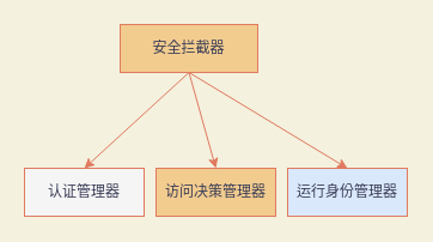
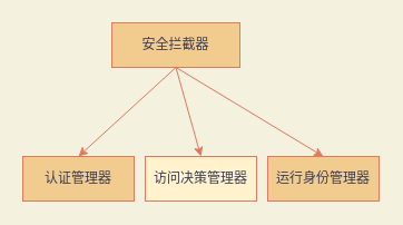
- <mxCell id="6" value="认证管理器" style="rounded=0;whiteSpace=wrap;html=1;fillColor=#f5f5f5;strokeColor=#E07A5F;fontColor=#393C56;" vertex="1" parent="1"><mxGeometry x="20" y="140" width="100" height="40" as="geometry" /></mxCell>
+ <mxCell id="6" value="认证管理器" style="rounded=0;whiteSpace=wrap;html=1;fillColor=#F2CC8F;strokeColor=#E07A5F;fontColor=#393C56;" vertex="1" parent="1"><mxGeometry x="20" y="140" width="100" height="40" as="geometry" /></mxCell>
- <mxCell id="7" value="访问决策管理器" style="rounded=0;whiteSpace=wrap;html=1;fillColor=#F2CC8F;strokeColor=#E07A5F;fontColor=#393C56;" vertex="1" parent="1"><mxGeometry x="130" y="140" width="100" height="40" as="geometry" /></mxCell>
+ <mxCell id="7" value="访问决策管理器" style="rounded=0;whiteSpace=wrap;html=1;fillColor=#fff2cc;strokeColor=#E07A5F;fontColor=#393C56;" vertex="1" parent="1"><mxGeometry x="130" y="140" width="100" height="40" as="geometry" /></mxCell>
- <mxCell id="8" value="运行身份管理器" style="rounded=0;whiteSpace=wrap;html=1;fillColor=#dae8fc;strokeColor=#E07A5F;fontColor=#393C56;" vertex="1" parent="1"><mxGeometry x="240" y="140" width="100" height="40" as="geometry" /></mxCell>
+ <mxCell id="8" value="运行身份管理器" style="rounded=0;whiteSpace=wrap;html=1;fillColor=#F2CC8F;strokeColor=#E07A5F;fontColor=#393C56;" vertex="1" parent="1"><mxGeometry x="240" y="140" width="100" height="40" as="geometry" /></mxCell>
